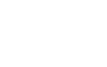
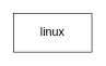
+ <mxCell id="2" value="linux" style="rounded=0;whiteSpace=wrap;html=1;fontSize=18;" vertex="1" parent="1"><mxGeometry x="20" y="20" width="120" height="60" as="geometry" /></mxCell>
